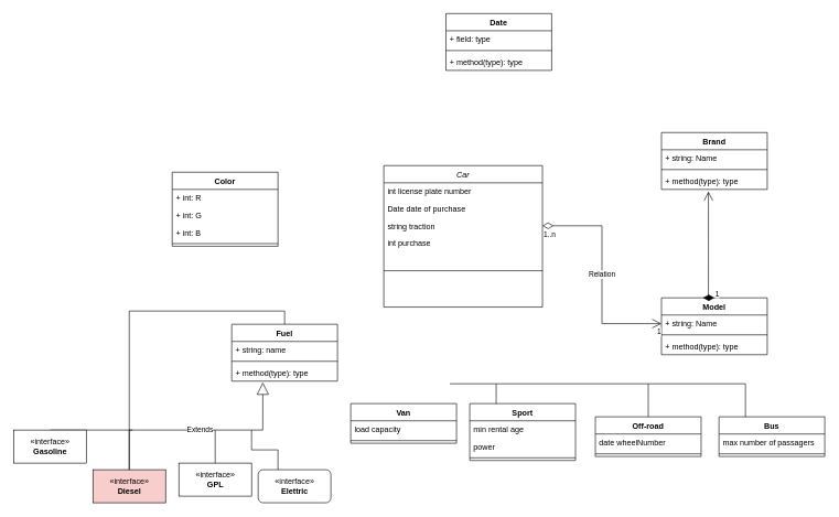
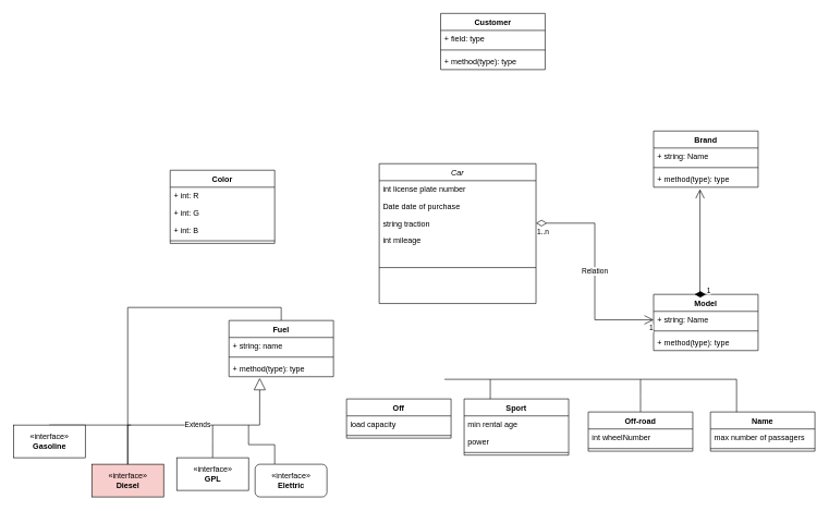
- <mxCell id="54" value="Date" style="swimlane;fontStyle=1;align=center;verticalAlign=top;childLayout=stackLayout;horizontal=1;startSize=26;horizontalStack=0;resizeParent=1;resizeParentMax=0;resizeLast=0;collapsible=1;marginBottom=0;" vertex="1" parent="1"><mxGeometry x="674" y="20" width="160" height="86" as="geometry" /></mxCell>
+ <mxCell id="54" value="Customer" style="swimlane;fontStyle=1;align=center;verticalAlign=top;childLayout=stackLayout;horizontal=1;startSize=26;horizontalStack=0;resizeParent=1;resizeParentMax=0;resizeLast=0;collapsible=1;marginBottom=0;" vertex="1" parent="1"><mxGeometry x="674" y="20" width="160" height="86" as="geometry" /></mxCell>
- <mxCell id="6" value="int purchase" style="text;align=left;verticalAlign=top;spacingLeft=4;spacingRight=4;overflow=hidden;rotatable=0;points=[[0,0.5],[1,0.5]];portConstraint=eastwest;rounded=0;shadow=0;html=0;" vertex="1" parent="2"><mxGeometry y="104" width="240" height="26" as="geometry" /></mxCell>
+ <mxCell id="6" value="int mileage" style="text;align=left;verticalAlign=top;spacingLeft=4;spacingRight=4;overflow=hidden;rotatable=0;points=[[0,0.5],[1,0.5]];portConstraint=eastwest;rounded=0;shadow=0;html=0;" vertex="1" parent="2"><mxGeometry y="104" width="240" height="26" as="geometry" /></mxCell>
- <mxCell id="8" value="Van&#10;" style="swimlane;fontStyle=1;align=center;verticalAlign=top;childLayout=stackLayout;horizontal=1;startSize=26;horizontalStack=0;resizeParent=1;resizeParentMax=0;resizeLast=0;collapsible=1;marginBottom=0;" vertex="1" parent="1"><mxGeometry x="530" y="610" width="160" height="60" as="geometry" /></mxCell>
+ <mxCell id="8" value="Off&#10;" style="swimlane;fontStyle=1;align=center;verticalAlign=top;childLayout=stackLayout;horizontal=1;startSize=26;horizontalStack=0;resizeParent=1;resizeParentMax=0;resizeLast=0;collapsible=1;marginBottom=0;" vertex="1" parent="1"><mxGeometry x="530" y="610" width="160" height="60" as="geometry" /></mxCell>
- <mxCell id="15" value="Bus" style="swimlane;fontStyle=1;align=center;verticalAlign=top;childLayout=stackLayout;horizontal=1;startSize=26;horizontalStack=0;resizeParent=1;resizeParentMax=0;resizeLast=0;collapsible=1;marginBottom=0;" vertex="1" parent="1"><mxGeometry x="1087" y="630" width="160" height="60" as="geometry" /></mxCell>
+ <mxCell id="15" value="Name" style="swimlane;fontStyle=1;align=center;verticalAlign=top;childLayout=stackLayout;horizontal=1;startSize=26;horizontalStack=0;resizeParent=1;resizeParentMax=0;resizeLast=0;collapsible=1;marginBottom=0;" vertex="1" parent="1"><mxGeometry x="1087" y="630" width="160" height="60" as="geometry" /></mxCell>
- <mxCell id="34" value="date wheelNumber" style="text;strokeColor=none;fillColor=none;align=left;verticalAlign=top;spacingLeft=4;spacingRight=4;overflow=hidden;rotatable=0;points=[[0,0.5],[1,0.5]];portConstraint=eastwest;" vertex="1" parent="33"><mxGeometry y="26" width="160" height="26" as="geometry" /></mxCell>
+ <mxCell id="34" value="int wheelNumber" style="text;strokeColor=none;fillColor=none;align=left;verticalAlign=top;spacingLeft=4;spacingRight=4;overflow=hidden;rotatable=0;points=[[0,0.5],[1,0.5]];portConstraint=eastwest;" vertex="1" parent="33"><mxGeometry y="26" width="160" height="26" as="geometry" /></mxCell>
